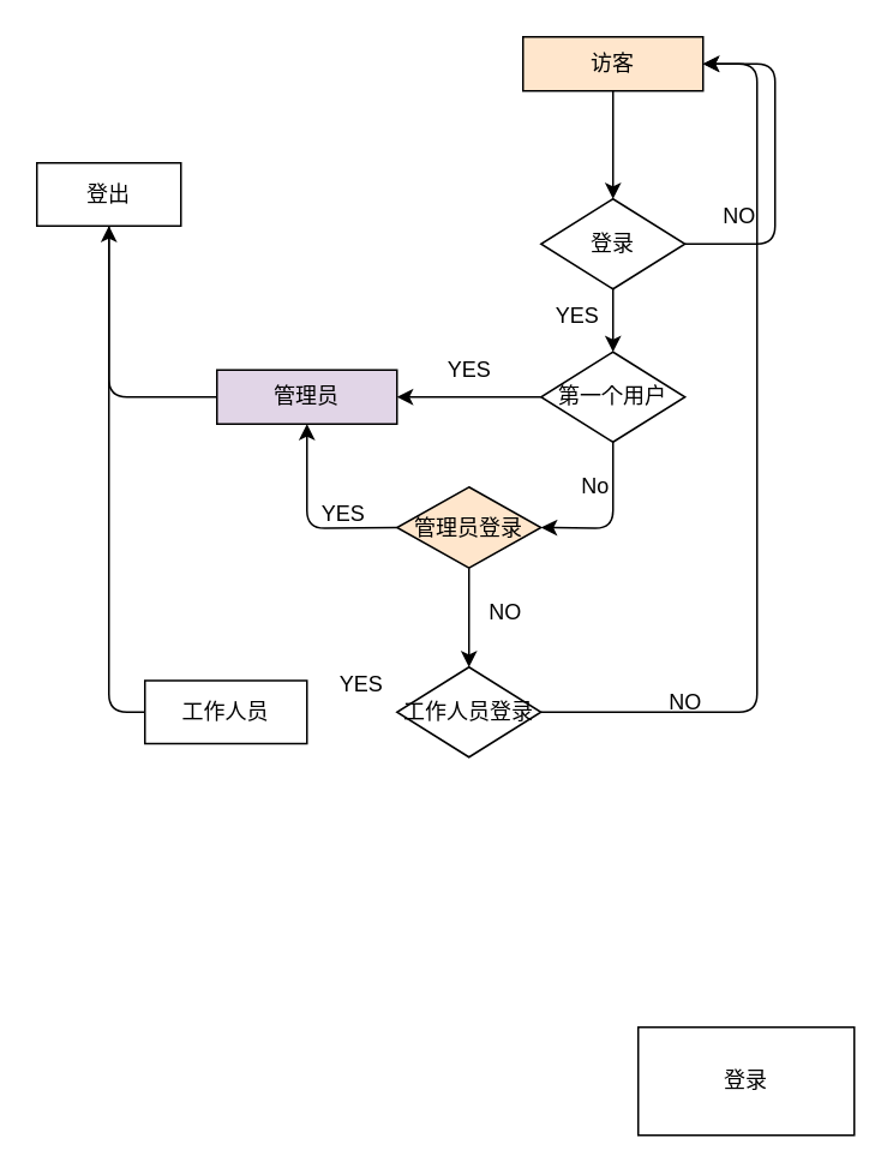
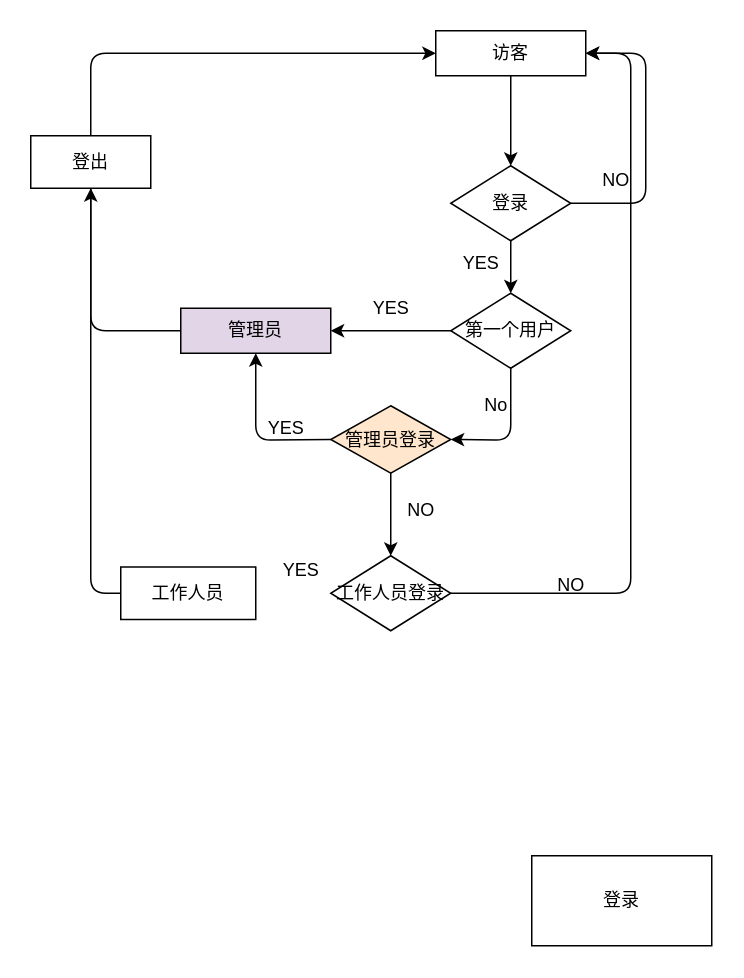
+ <mxCell id="28" style="edgeStyle=none;html=1;exitX=0.5;exitY=0;exitDx=0;exitDy=0;entryX=0;entryY=0.5;entryDx=0;entryDy=0;" edge="1" parent="1" source="29" target="3"><mxGeometry relative="1" as="geometry"><Array as="points"><mxPoint x="60" y="35" /></Array></mxGeometry></mxCell>
- <mxCell id="3" value="访客" style="rounded=0;whiteSpace=wrap;html=1;fillColor=#ffe6cc;" parent="1" vertex="1"><mxGeometry x="290" y="20" width="100" height="30" as="geometry" /></mxCell>
+ <mxCell id="3" value="访客" style="rounded=0;whiteSpace=wrap;html=1;" parent="1" vertex="1"><mxGeometry x="290" y="20" width="100" height="30" as="geometry" /></mxCell>
